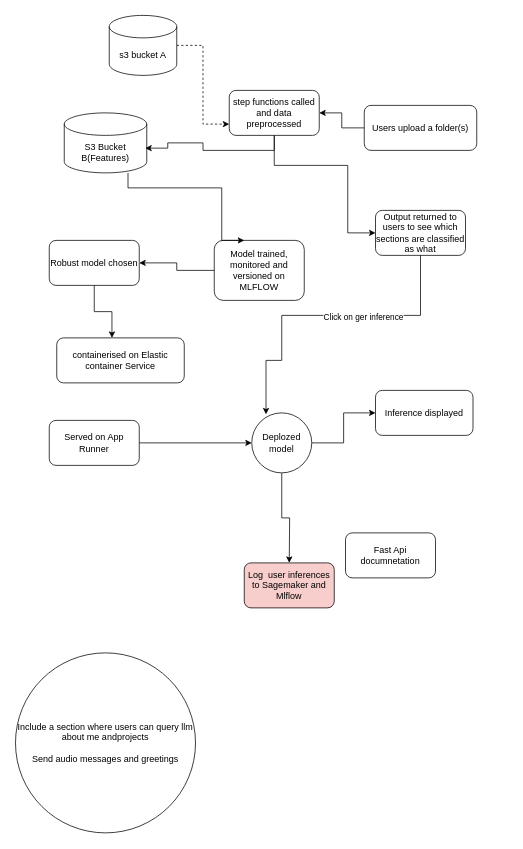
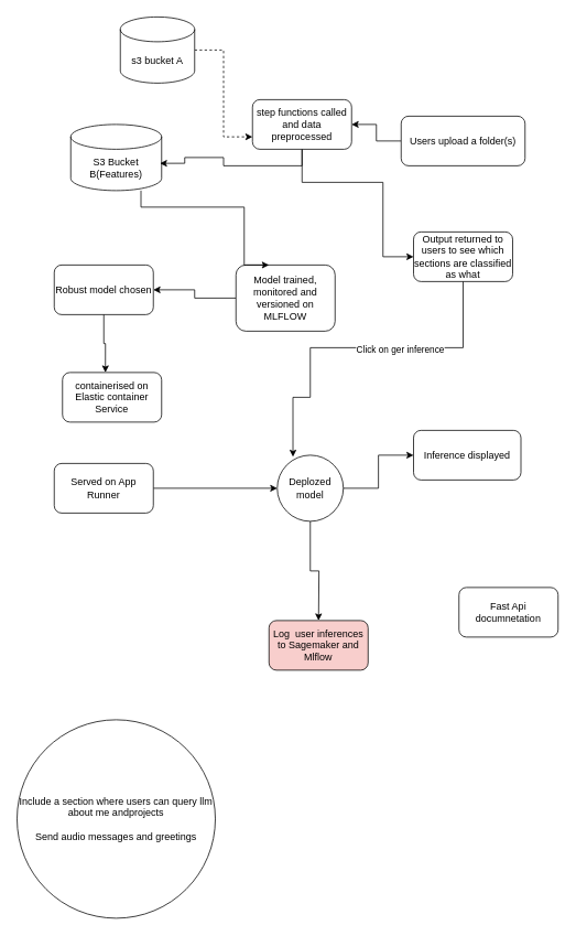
- <mxCell id="18" value="containerised on Elastic container Service" style="rounded=1;whiteSpace=wrap;html=1;" vertex="1" parent="1"><mxGeometry x="75" y="450" width="170" height="60" as="geometry" /></mxCell>
+ <mxCell id="18" value="containerised on Elastic container Service" style="rounded=1;whiteSpace=wrap;html=1;" vertex="1" parent="1"><mxGeometry x="75" y="450" width="120" height="60" as="geometry" /></mxCell>
- <mxCell id="6" value="Fast Api documnetation" style="rounded=1;whiteSpace=wrap;html=1;" vertex="1" parent="1"><mxGeometry x="460" y="710" width="120" height="60" as="geometry" /></mxCell>
+ <mxCell id="6" value="Fast Api documnetation" style="rounded=1;whiteSpace=wrap;html=1;" vertex="1" parent="1"><mxGeometry x="555" y="710" width="120" height="60" as="geometry" /></mxCell>
